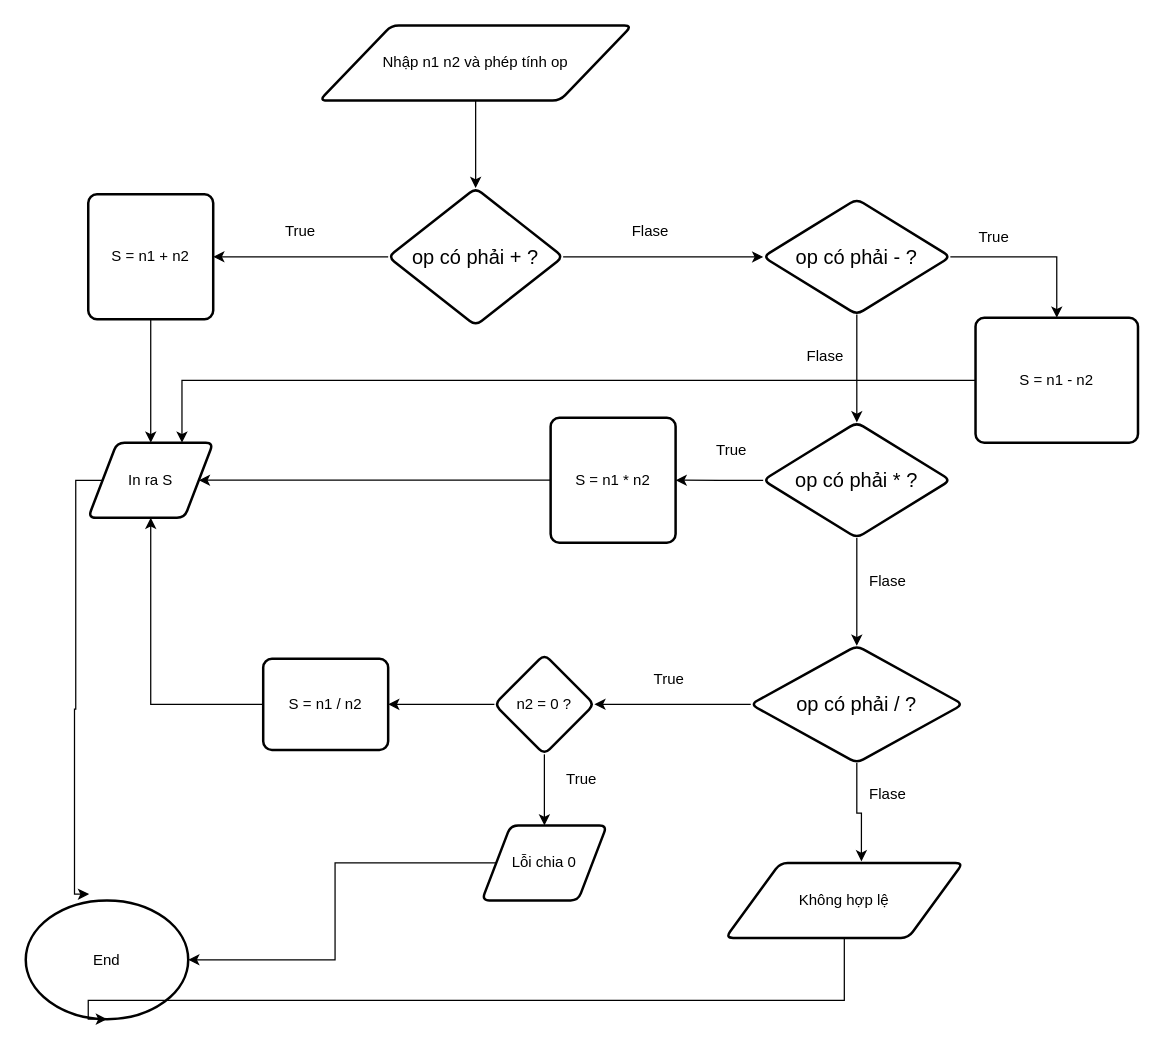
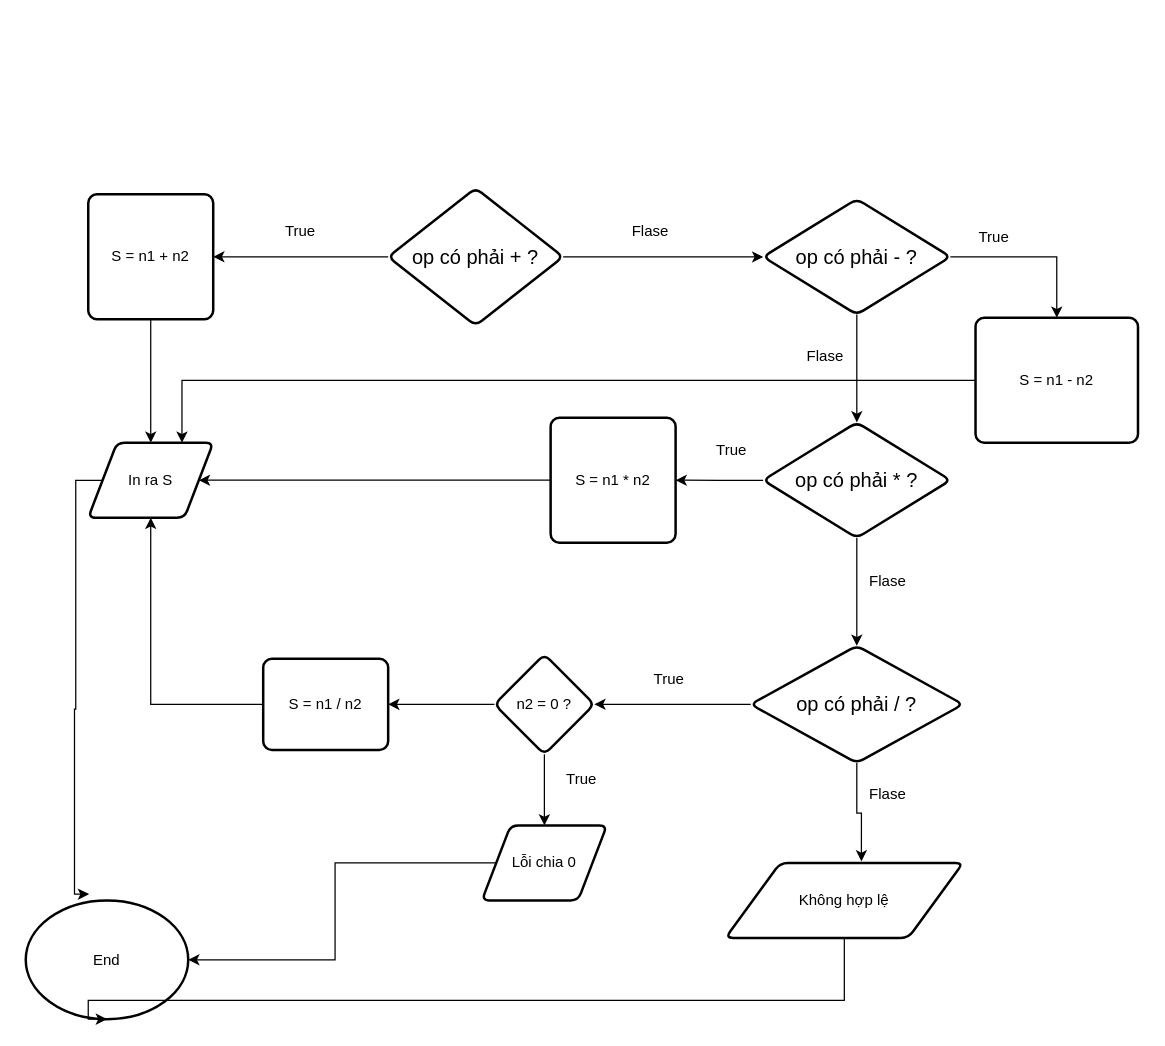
- <mxCell id="3" value="Nhập n1 n2 và phép tính op" style="shape=parallelogram;html=1;strokeWidth=2;perimeter=parallelogramPerimeter;whiteSpace=wrap;rounded=1;arcSize=12;size=0.23;" vertex="1" parent="1"><mxGeometry x="255" y="20" width="250" height="60" as="geometry" /></mxCell>
- <mxCell id="2" value="" style="edgeStyle=orthogonalEdgeStyle;rounded=0;orthogonalLoop=1;jettySize=auto;html=1;" edge="1" parent="1" source="3" target="6"><mxGeometry relative="1" as="geometry" /></mxCell>
